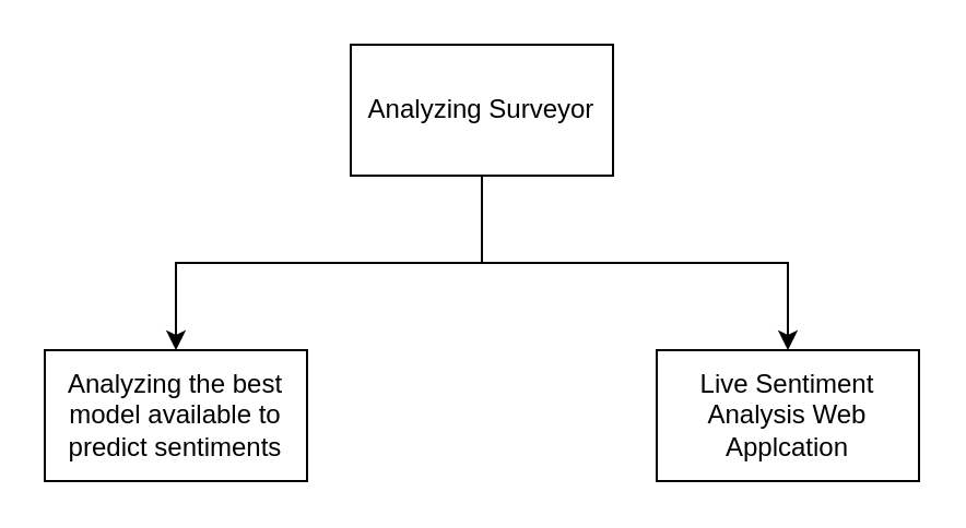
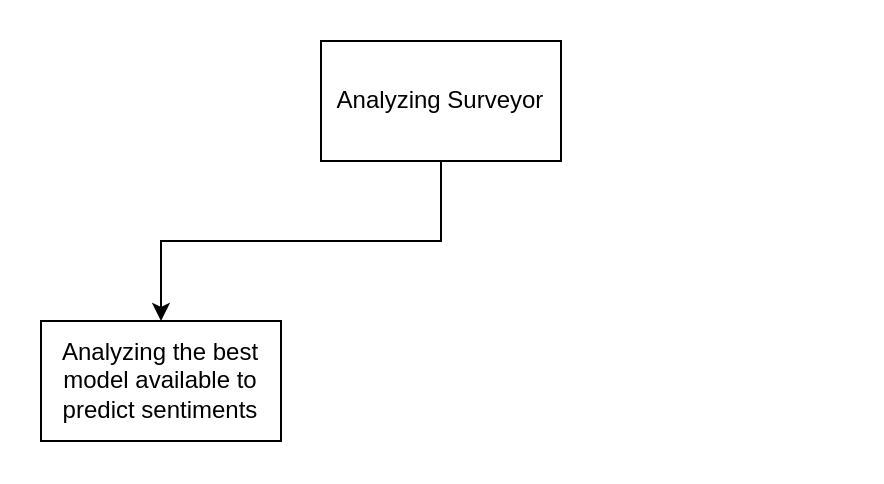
- <mxCell id="5" style="edgeStyle=orthogonalEdgeStyle;rounded=0;orthogonalLoop=1;jettySize=auto;html=1;exitX=0.5;exitY=1;exitDx=0;exitDy=0;" edge="1" parent="1" source="6" target="3"><mxGeometry relative="1" as="geometry" /></mxCell>
- <mxCell id="3" value="Live Sentiment Analysis Web Applcation" style="rounded=0;whiteSpace=wrap;html=1;" vertex="1" parent="1"><mxGeometry x="300" y="160" width="120" height="60" as="geometry" /></mxCell>
